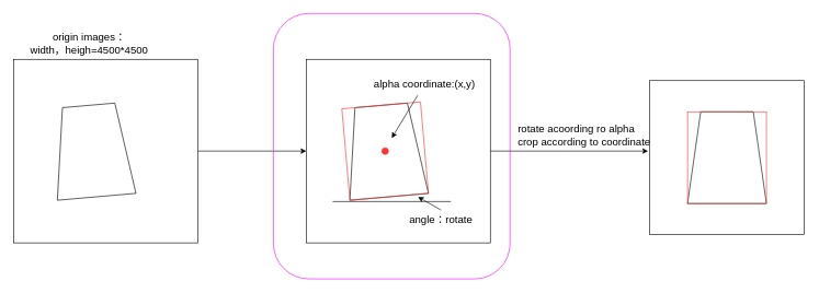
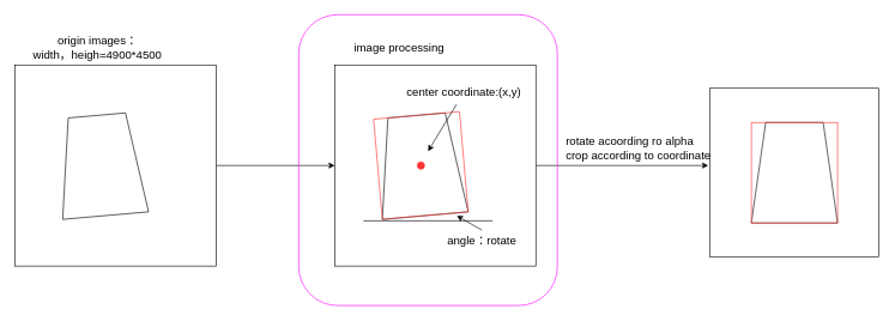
- <mxCell id="7" value="&lt;font style=&quot;font-size: 16px;&quot;&gt;origin images：&lt;br&gt;width，heigh=4500*4500&lt;/font&gt;" style="text;html=1;strokeColor=none;fillColor=none;align=center;verticalAlign=middle;whiteSpace=wrap;rounded=0;" vertex="1" parent="1"><mxGeometry x="20" y="50" width="230" height="30" as="geometry" /></mxCell>
+ <mxCell id="7" value="&lt;font style=&quot;font-size: 16px;&quot;&gt;origin images：&lt;br&gt;width，heigh=4900*4500&lt;/font&gt;" style="text;html=1;strokeColor=none;fillColor=none;align=center;verticalAlign=middle;whiteSpace=wrap;rounded=0;" vertex="1" parent="1"><mxGeometry x="20" y="50" width="230" height="30" as="geometry" /></mxCell>
+ <mxCell id="8" value="&lt;font style=&quot;font-size: 16px;&quot;&gt;image processing&lt;/font&gt;" style="text;html=1;strokeColor=none;fillColor=none;align=center;verticalAlign=middle;whiteSpace=wrap;rounded=0;" vertex="1" parent="1"><mxGeometry x="475" y="50" width="160" height="30" as="geometry" /></mxCell>
- <mxCell id="17" value="alpha coordinate:(x,y)" style="text;html=1;strokeColor=none;fillColor=none;align=center;verticalAlign=middle;whiteSpace=wrap;rounded=0;fontSize=16;" vertex="1" parent="1"><mxGeometry x="550" y="110" width="190" height="35" as="geometry" /></mxCell>
+ <mxCell id="17" value="center coordinate:(x,y)" style="text;html=1;strokeColor=none;fillColor=none;align=center;verticalAlign=middle;whiteSpace=wrap;rounded=0;fontSize=16;" vertex="1" parent="1"><mxGeometry x="550" y="110" width="190" height="35" as="geometry" /></mxCell>
